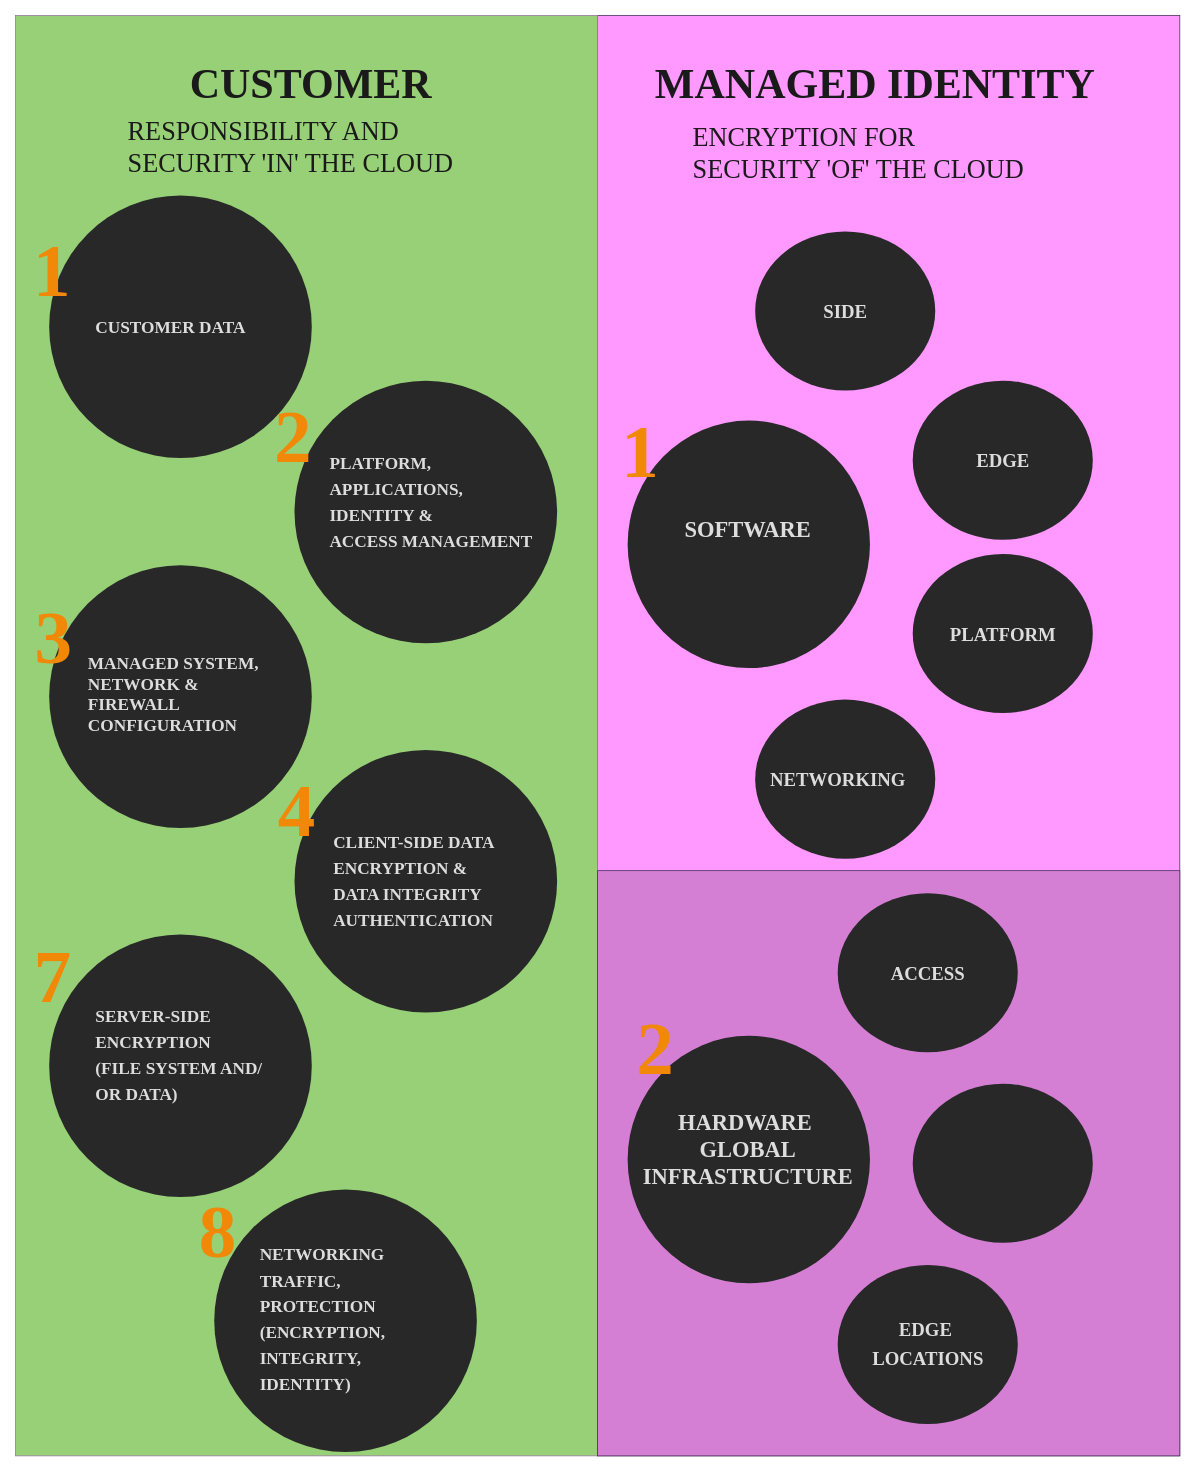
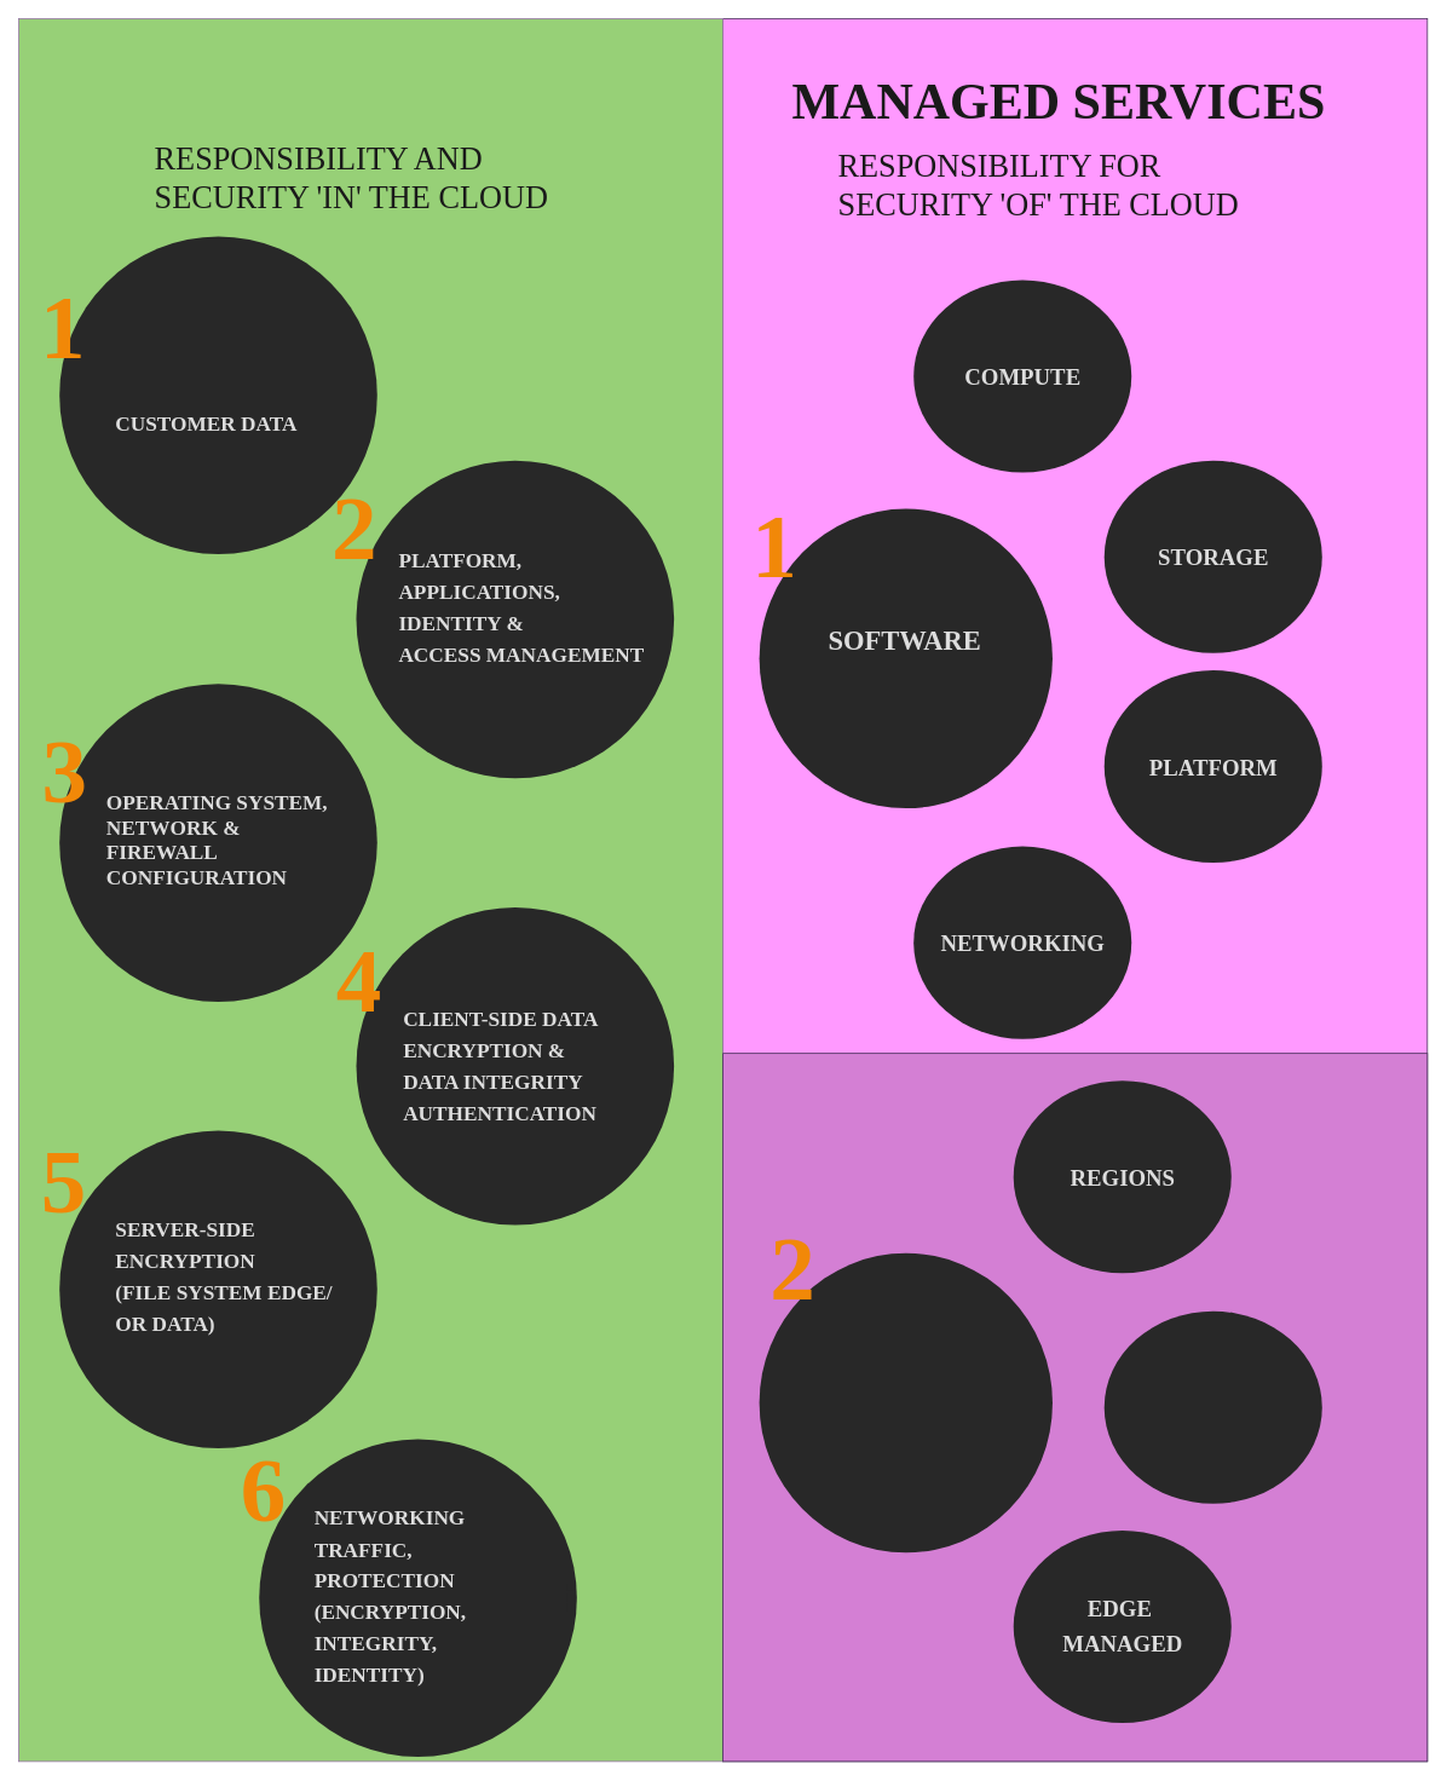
- <mxCell id="17" value="&lt;b&gt;&lt;font style=&quot;font-size: 56px&quot; color=&quot;#1a1a1a&quot;&gt;CUSTOMER&lt;/font&gt;&lt;/b&gt;" style="whiteSpace=wrap;html=1;strokeColor=none;fillColor=none;fontFamily=Verdana;fontSize=70;fontColor=#dddddd;align=center;" vertex="1" parent="1"><mxGeometry x="63.5" y="68" width="700" height="78" as="geometry" /></mxCell>
- <mxCell id="3" value="&lt;b&gt;&lt;font style=&quot;font-size: 56px&quot; color=&quot;#1a1a1a&quot;&gt;MANAGED IDENTITY&lt;/font&gt;&lt;/b&gt;" style="whiteSpace=wrap;html=1;strokeColor=none;fillColor=none;fontFamily=Verdana;fontSize=70;fontColor=#dddddd;align=center;" vertex="1" parent="1"><mxGeometry x="822.5" y="37" width="686" height="140" as="geometry" /></mxCell>
+ <mxCell id="3" value="&lt;b&gt;&lt;font style=&quot;font-size: 56px&quot; color=&quot;#1a1a1a&quot;&gt;MANAGED SERVICES&lt;/font&gt;&lt;/b&gt;" style="whiteSpace=wrap;html=1;strokeColor=none;fillColor=none;fontFamily=Verdana;fontSize=70;fontColor=#dddddd;align=center;" vertex="1" parent="1"><mxGeometry x="822.5" y="37" width="686" height="140" as="geometry" /></mxCell>
- <mxCell id="4" value="&lt;div&gt;&lt;font color=&quot;#1a1a1a&quot;&gt;ENCRYPTION FOR&lt;/font&gt;&lt;/div&gt;&lt;div&gt;&lt;font color=&quot;#1a1a1a&quot;&gt;SECURITY 'OF' THE CLOUD&lt;/font&gt;&lt;/div&gt;" style="text;html=1;resizable=0;points=[];autosize=1;align=left;verticalAlign=top;spacingTop=-4;fontSize=35;fontFamily=Verdana;fontColor=#888888;" vertex="1" parent="1"><mxGeometry x="920.5" y="160" width="490" height="90" as="geometry" /></mxCell>
+ <mxCell id="4" value="&lt;div&gt;&lt;font color=&quot;#1a1a1a&quot;&gt;RESPONSIBILITY FOR&lt;/font&gt;&lt;/div&gt;&lt;div&gt;&lt;font color=&quot;#1a1a1a&quot;&gt;SECURITY 'OF' THE CLOUD&lt;/font&gt;&lt;/div&gt;" style="text;html=1;resizable=0;points=[];autosize=1;align=left;verticalAlign=top;spacingTop=-4;fontSize=35;fontFamily=Verdana;fontColor=#888888;" vertex="1" parent="1"><mxGeometry x="920.5" y="160" width="490" height="90" as="geometry" /></mxCell>
- <mxCell id="36" value="&lt;div style=&quot;line-height: 150%; font-size: 25px;&quot;&gt;&lt;div style=&quot;font-size: 25px;&quot;&gt;SIDE&lt;/div&gt;&lt;/div&gt;" style="text;html=1;resizable=0;points=[];autosize=1;align=center;verticalAlign=top;spacingTop=-4;fontSize=25;fontFamily=Verdana;fontColor=#DDDDDD;fontStyle=1" vertex="1" parent="1"><mxGeometry x="1050.996" y="393.999" width="150" height="40" as="geometry" /></mxCell>
+ <mxCell id="36" value="&lt;div style=&quot;line-height: 150%; font-size: 25px;&quot;&gt;&lt;div style=&quot;font-size: 25px;&quot;&gt;COMPUTE&lt;/div&gt;&lt;/div&gt;" style="text;html=1;resizable=0;points=[];autosize=1;align=center;verticalAlign=top;spacingTop=-4;fontSize=25;fontFamily=Verdana;fontColor=#DDDDDD;fontStyle=1" vertex="1" parent="1"><mxGeometry x="1050.996" y="393.999" width="150" height="40" as="geometry" /></mxCell>
- <mxCell id="11" value="&lt;font style=&quot;font-size: 23px&quot;&gt;CUSTOMER DATA&lt;/font&gt;" style="text;html=1;resizable=0;points=[];autosize=1;align=left;verticalAlign=top;spacingTop=-4;fontSize=24;fontFamily=Verdana;fontColor=#DDDDDD;fontStyle=1" vertex="1" parent="1"><mxGeometry x="125" y="419" width="240" height="30" as="geometry" /></mxCell>
+ <mxCell id="11" value="&lt;font style=&quot;font-size: 23px&quot;&gt;CUSTOMER DATA&lt;/font&gt;" style="text;html=1;resizable=0;points=[];autosize=1;align=left;verticalAlign=top;spacingTop=-4;fontSize=24;fontFamily=Verdana;fontColor=#DDDDDD;fontStyle=1" vertex="1" parent="1"><mxGeometry x="125" y="449" width="240" height="30" as="geometry" /></mxCell>
- <mxCell id="40" value="&lt;div style=&quot;line-height: 150% ; font-size: 25px&quot;&gt;&lt;div style=&quot;font-size: 25px&quot;&gt;EDGE&lt;br&gt;&lt;/div&gt;&lt;/div&gt;" style="text;html=1;resizable=0;points=[];autosize=1;align=center;verticalAlign=top;spacingTop=-4;fontSize=25;fontFamily=Verdana;fontColor=#DDDDDD;fontStyle=1" vertex="1" parent="1"><mxGeometry x="1260.996" y="592.999" width="150" height="40" as="geometry" /></mxCell>
+ <mxCell id="40" value="&lt;div style=&quot;line-height: 150% ; font-size: 25px&quot;&gt;&lt;div style=&quot;font-size: 25px&quot;&gt;STORAGE&lt;br&gt;&lt;/div&gt;&lt;/div&gt;" style="text;html=1;resizable=0;points=[];autosize=1;align=center;verticalAlign=top;spacingTop=-4;fontSize=25;fontFamily=Verdana;fontColor=#DDDDDD;fontStyle=1" vertex="1" parent="1"><mxGeometry x="1260.996" y="592.999" width="150" height="40" as="geometry" /></mxCell>
- <mxCell id="20" value="&lt;div style=&quot;font-size: 23px&quot;&gt;&lt;font style=&quot;font-size: 23px&quot;&gt;MANAGED SYSTEM,&amp;nbsp;&lt;/font&gt;&lt;/div&gt;&lt;div style=&quot;font-size: 23px&quot;&gt;&lt;font style=&quot;font-size: 23px&quot;&gt;NETWORK &amp;amp;&amp;nbsp;&lt;/font&gt;&lt;/div&gt;&lt;div style=&quot;font-size: 23px&quot;&gt;&lt;font style=&quot;font-size: 23px&quot;&gt;FIREWALL&amp;nbsp;&lt;/font&gt;&lt;/div&gt;&lt;div style=&quot;font-size: 23px&quot;&gt;&lt;font style=&quot;font-size: 23px&quot;&gt;CONFIGURATION&lt;/font&gt;&lt;/div&gt;" style="text;html=1;resizable=0;points=[];autosize=1;align=left;verticalAlign=top;spacingTop=-4;fontSize=24;fontFamily=Verdana;fontColor=#DDDDDD;fontStyle=1" vertex="1" parent="1"><mxGeometry x="115" y="868" width="300" height="120" as="geometry" /></mxCell>
+ <mxCell id="20" value="&lt;div style=&quot;font-size: 23px&quot;&gt;&lt;font style=&quot;font-size: 23px&quot;&gt;OPERATING SYSTEM,&amp;nbsp;&lt;/font&gt;&lt;/div&gt;&lt;div style=&quot;font-size: 23px&quot;&gt;&lt;font style=&quot;font-size: 23px&quot;&gt;NETWORK &amp;amp;&amp;nbsp;&lt;/font&gt;&lt;/div&gt;&lt;div style=&quot;font-size: 23px&quot;&gt;&lt;font style=&quot;font-size: 23px&quot;&gt;FIREWALL&amp;nbsp;&lt;/font&gt;&lt;/div&gt;&lt;div style=&quot;font-size: 23px&quot;&gt;&lt;font style=&quot;font-size: 23px&quot;&gt;CONFIGURATION&lt;/font&gt;&lt;/div&gt;" style="text;html=1;resizable=0;points=[];autosize=1;align=left;verticalAlign=top;spacingTop=-4;fontSize=24;fontFamily=Verdana;fontColor=#DDDDDD;fontStyle=1" vertex="1" parent="1"><mxGeometry x="115" y="868" width="300" height="120" as="geometry" /></mxCell>
- <mxCell id="43" value="&lt;div style=&quot;line-height: 150% ; font-size: 25px&quot;&gt;&lt;div style=&quot;font-size: 25px&quot;&gt;NETWORKING&lt;br&gt;&lt;/div&gt;&lt;/div&gt;" style="text;html=1;resizable=0;points=[];autosize=1;align=center;verticalAlign=top;spacingTop=-4;fontSize=25;fontFamily=Verdana;fontColor=#DDDDDD;fontStyle=1" vertex="1" parent="1"><mxGeometry x="1010.996" y="1017.999" width="210" height="40" as="geometry" /></mxCell>
+ <mxCell id="43" value="&lt;div style=&quot;line-height: 150% ; font-size: 25px&quot;&gt;&lt;div style=&quot;font-size: 25px&quot;&gt;NETWORKING&lt;br&gt;&lt;/div&gt;&lt;/div&gt;" style="text;html=1;resizable=0;points=[];autosize=1;align=center;verticalAlign=top;spacingTop=-4;fontSize=25;fontFamily=Verdana;fontColor=#DDDDDD;fontStyle=1" vertex="1" parent="1"><mxGeometry x="1020.996" y="1017.999" width="210" height="40" as="geometry" /></mxCell>
- <mxCell id="45" value="&lt;div style=&quot;line-height: 150% ; font-size: 25px&quot;&gt;&lt;div style=&quot;font-size: 25px&quot;&gt;ACCESS&lt;/div&gt;&lt;/div&gt;" style="text;html=1;resizable=0;points=[];autosize=1;align=center;verticalAlign=top;spacingTop=-4;fontSize=25;fontFamily=Verdana;fontColor=#DDDDDD;fontStyle=1" vertex="1" parent="1"><mxGeometry x="1160.996" y="1275.999" width="150" height="40" as="geometry" /></mxCell>
+ <mxCell id="45" value="&lt;div style=&quot;line-height: 150% ; font-size: 25px&quot;&gt;&lt;div style=&quot;font-size: 25px&quot;&gt;REGIONS&lt;/div&gt;&lt;/div&gt;" style="text;html=1;resizable=0;points=[];autosize=1;align=center;verticalAlign=top;spacingTop=-4;fontSize=25;fontFamily=Verdana;fontColor=#DDDDDD;fontStyle=1" vertex="1" parent="1"><mxGeometry x="1160.996" y="1275.999" width="150" height="40" as="geometry" /></mxCell>
- <mxCell id="16" value="7" style="text;html=1;resizable=0;points=[];autosize=1;align=left;verticalAlign=top;spacingTop=-4;fontSize=100;fontFamily=Verdana;fontColor=#F18808;fontStyle=1" vertex="1" parent="1"><mxGeometry x="43" y="1240" width="74" height="120" as="geometry" /></mxCell>
+ <mxCell id="16" value="5" style="text;html=1;resizable=0;points=[];autosize=1;align=left;verticalAlign=top;spacingTop=-4;fontSize=100;fontFamily=Verdana;fontColor=#F18808;fontStyle=1" vertex="1" parent="1"><mxGeometry x="43" y="1240" width="74" height="120" as="geometry" /></mxCell>
- <mxCell id="22" value="&lt;div style=&quot;line-height: 150% ; font-size: 23px&quot;&gt;&lt;div style=&quot;line-height: 150%&quot;&gt;SERVER-SIDE&amp;nbsp;&lt;/div&gt;&lt;div style=&quot;line-height: 150%&quot;&gt;ENCRYPTION&lt;/div&gt;&lt;div style=&quot;line-height: 150%&quot;&gt;(FILE SYSTEM AND/&lt;/div&gt;&lt;div style=&quot;line-height: 150%&quot;&gt;OR DATA)&lt;/div&gt;&lt;div&gt;&lt;br&gt;&lt;/div&gt;&lt;/div&gt;" style="text;html=1;resizable=0;points=[];autosize=1;align=left;verticalAlign=top;spacingTop=-4;fontSize=24;fontFamily=Verdana;fontColor=#DDDDDD;fontStyle=1" vertex="1" parent="1"><mxGeometry x="125" y="1335" width="280" height="170" as="geometry" /></mxCell>
+ <mxCell id="22" value="&lt;div style=&quot;line-height: 150% ; font-size: 23px&quot;&gt;&lt;div style=&quot;line-height: 150%&quot;&gt;SERVER-SIDE&amp;nbsp;&lt;/div&gt;&lt;div style=&quot;line-height: 150%&quot;&gt;ENCRYPTION&lt;/div&gt;&lt;div style=&quot;line-height: 150%&quot;&gt;(FILE SYSTEM EDGE/&lt;/div&gt;&lt;div style=&quot;line-height: 150%&quot;&gt;OR DATA)&lt;/div&gt;&lt;div&gt;&lt;br&gt;&lt;/div&gt;&lt;/div&gt;" style="text;html=1;resizable=0;points=[];autosize=1;align=left;verticalAlign=top;spacingTop=-4;fontSize=24;fontFamily=Verdana;fontColor=#DDDDDD;fontStyle=1" vertex="1" parent="1"><mxGeometry x="125" y="1335" width="280" height="170" as="geometry" /></mxCell>
- <mxCell id="50" value="&lt;font style=&quot;font-size: 30px&quot;&gt;HARDWARE&amp;nbsp;&lt;br&gt;GLOBAL &lt;br&gt;INFRASTRUCTURE&lt;/font&gt;" style="text;html=1;resizable=0;points=[];autosize=1;align=center;verticalAlign=top;spacingTop=-4;fontSize=24;fontFamily=Verdana;fontColor=#DDDDDD;fontStyle=1" vertex="1" parent="1"><mxGeometry x="836" y="1475" width="320" height="90" as="geometry" /></mxCell>
- <mxCell id="25" value="8" style="text;html=1;resizable=0;points=[];autosize=1;align=left;verticalAlign=top;spacingTop=-4;fontSize=100;fontFamily=Verdana;fontColor=#F18808;fontStyle=1" vertex="1" parent="23"><mxGeometry width="90" height="120" as="geometry" /></mxCell>
+ <mxCell id="25" value="6" style="text;html=1;resizable=0;points=[];autosize=1;align=left;verticalAlign=top;spacingTop=-4;fontSize=100;fontFamily=Verdana;fontColor=#F18808;fontStyle=1" vertex="1" parent="23"><mxGeometry width="90" height="120" as="geometry" /></mxCell>
- <mxCell id="48" value="&lt;div style=&quot;line-height: 150% ; font-size: 25px&quot;&gt;&lt;div style=&quot;font-size: 25px&quot;&gt;EDGE&amp;nbsp;&lt;/div&gt;&lt;div style=&quot;font-size: 25px&quot;&gt;LOCATIONS&lt;br&gt;&lt;/div&gt;&lt;/div&gt;" style="text;html=1;resizable=0;points=[];autosize=1;align=center;verticalAlign=top;spacingTop=-4;fontSize=25;fontFamily=Verdana;fontColor=#DDDDDD;fontStyle=1" vertex="1" parent="1"><mxGeometry x="1145.996" y="1751.499" width="180" height="80" as="geometry" /></mxCell>
+ <mxCell id="48" value="&lt;div style=&quot;line-height: 150% ; font-size: 25px&quot;&gt;&lt;div style=&quot;font-size: 25px&quot;&gt;EDGE&amp;nbsp;&lt;/div&gt;&lt;div style=&quot;font-size: 25px&quot;&gt;MANAGED&lt;br&gt;&lt;/div&gt;&lt;/div&gt;" style="text;html=1;resizable=0;points=[];autosize=1;align=center;verticalAlign=top;spacingTop=-4;fontSize=25;fontFamily=Verdana;fontColor=#DDDDDD;fontStyle=1" vertex="1" parent="1"><mxGeometry x="1145.996" y="1751.499" width="180" height="80" as="geometry" /></mxCell>
